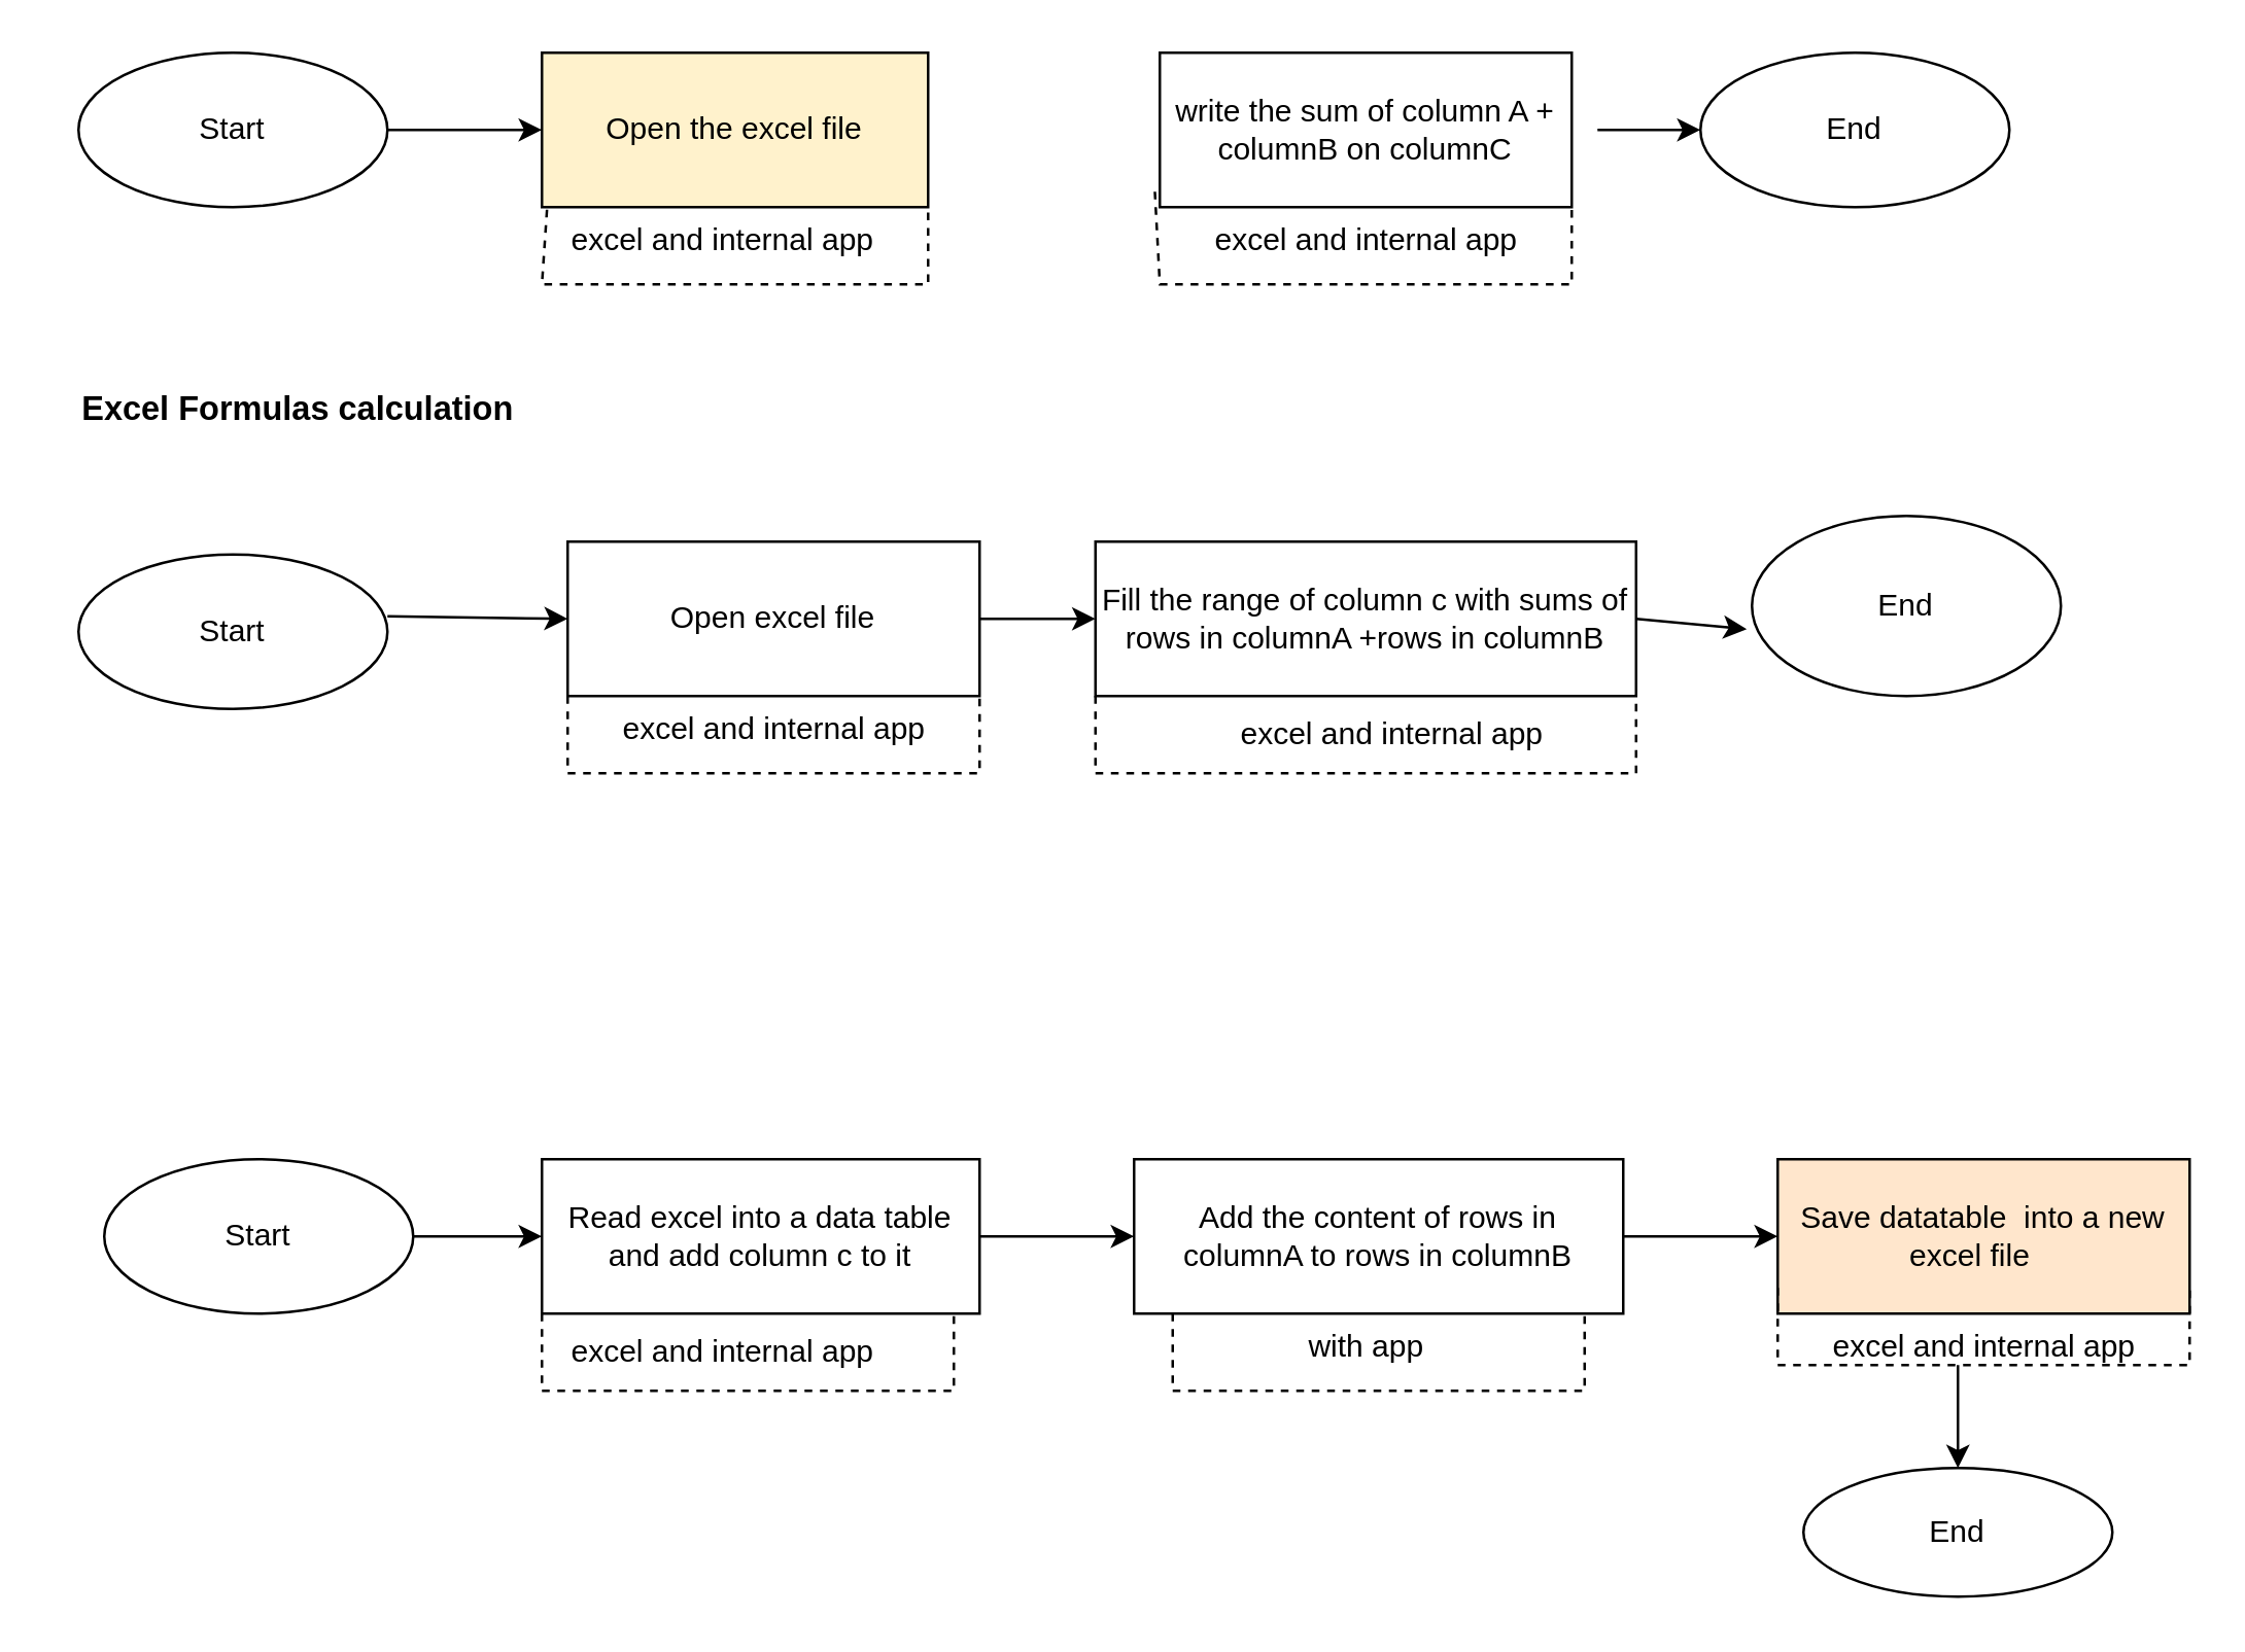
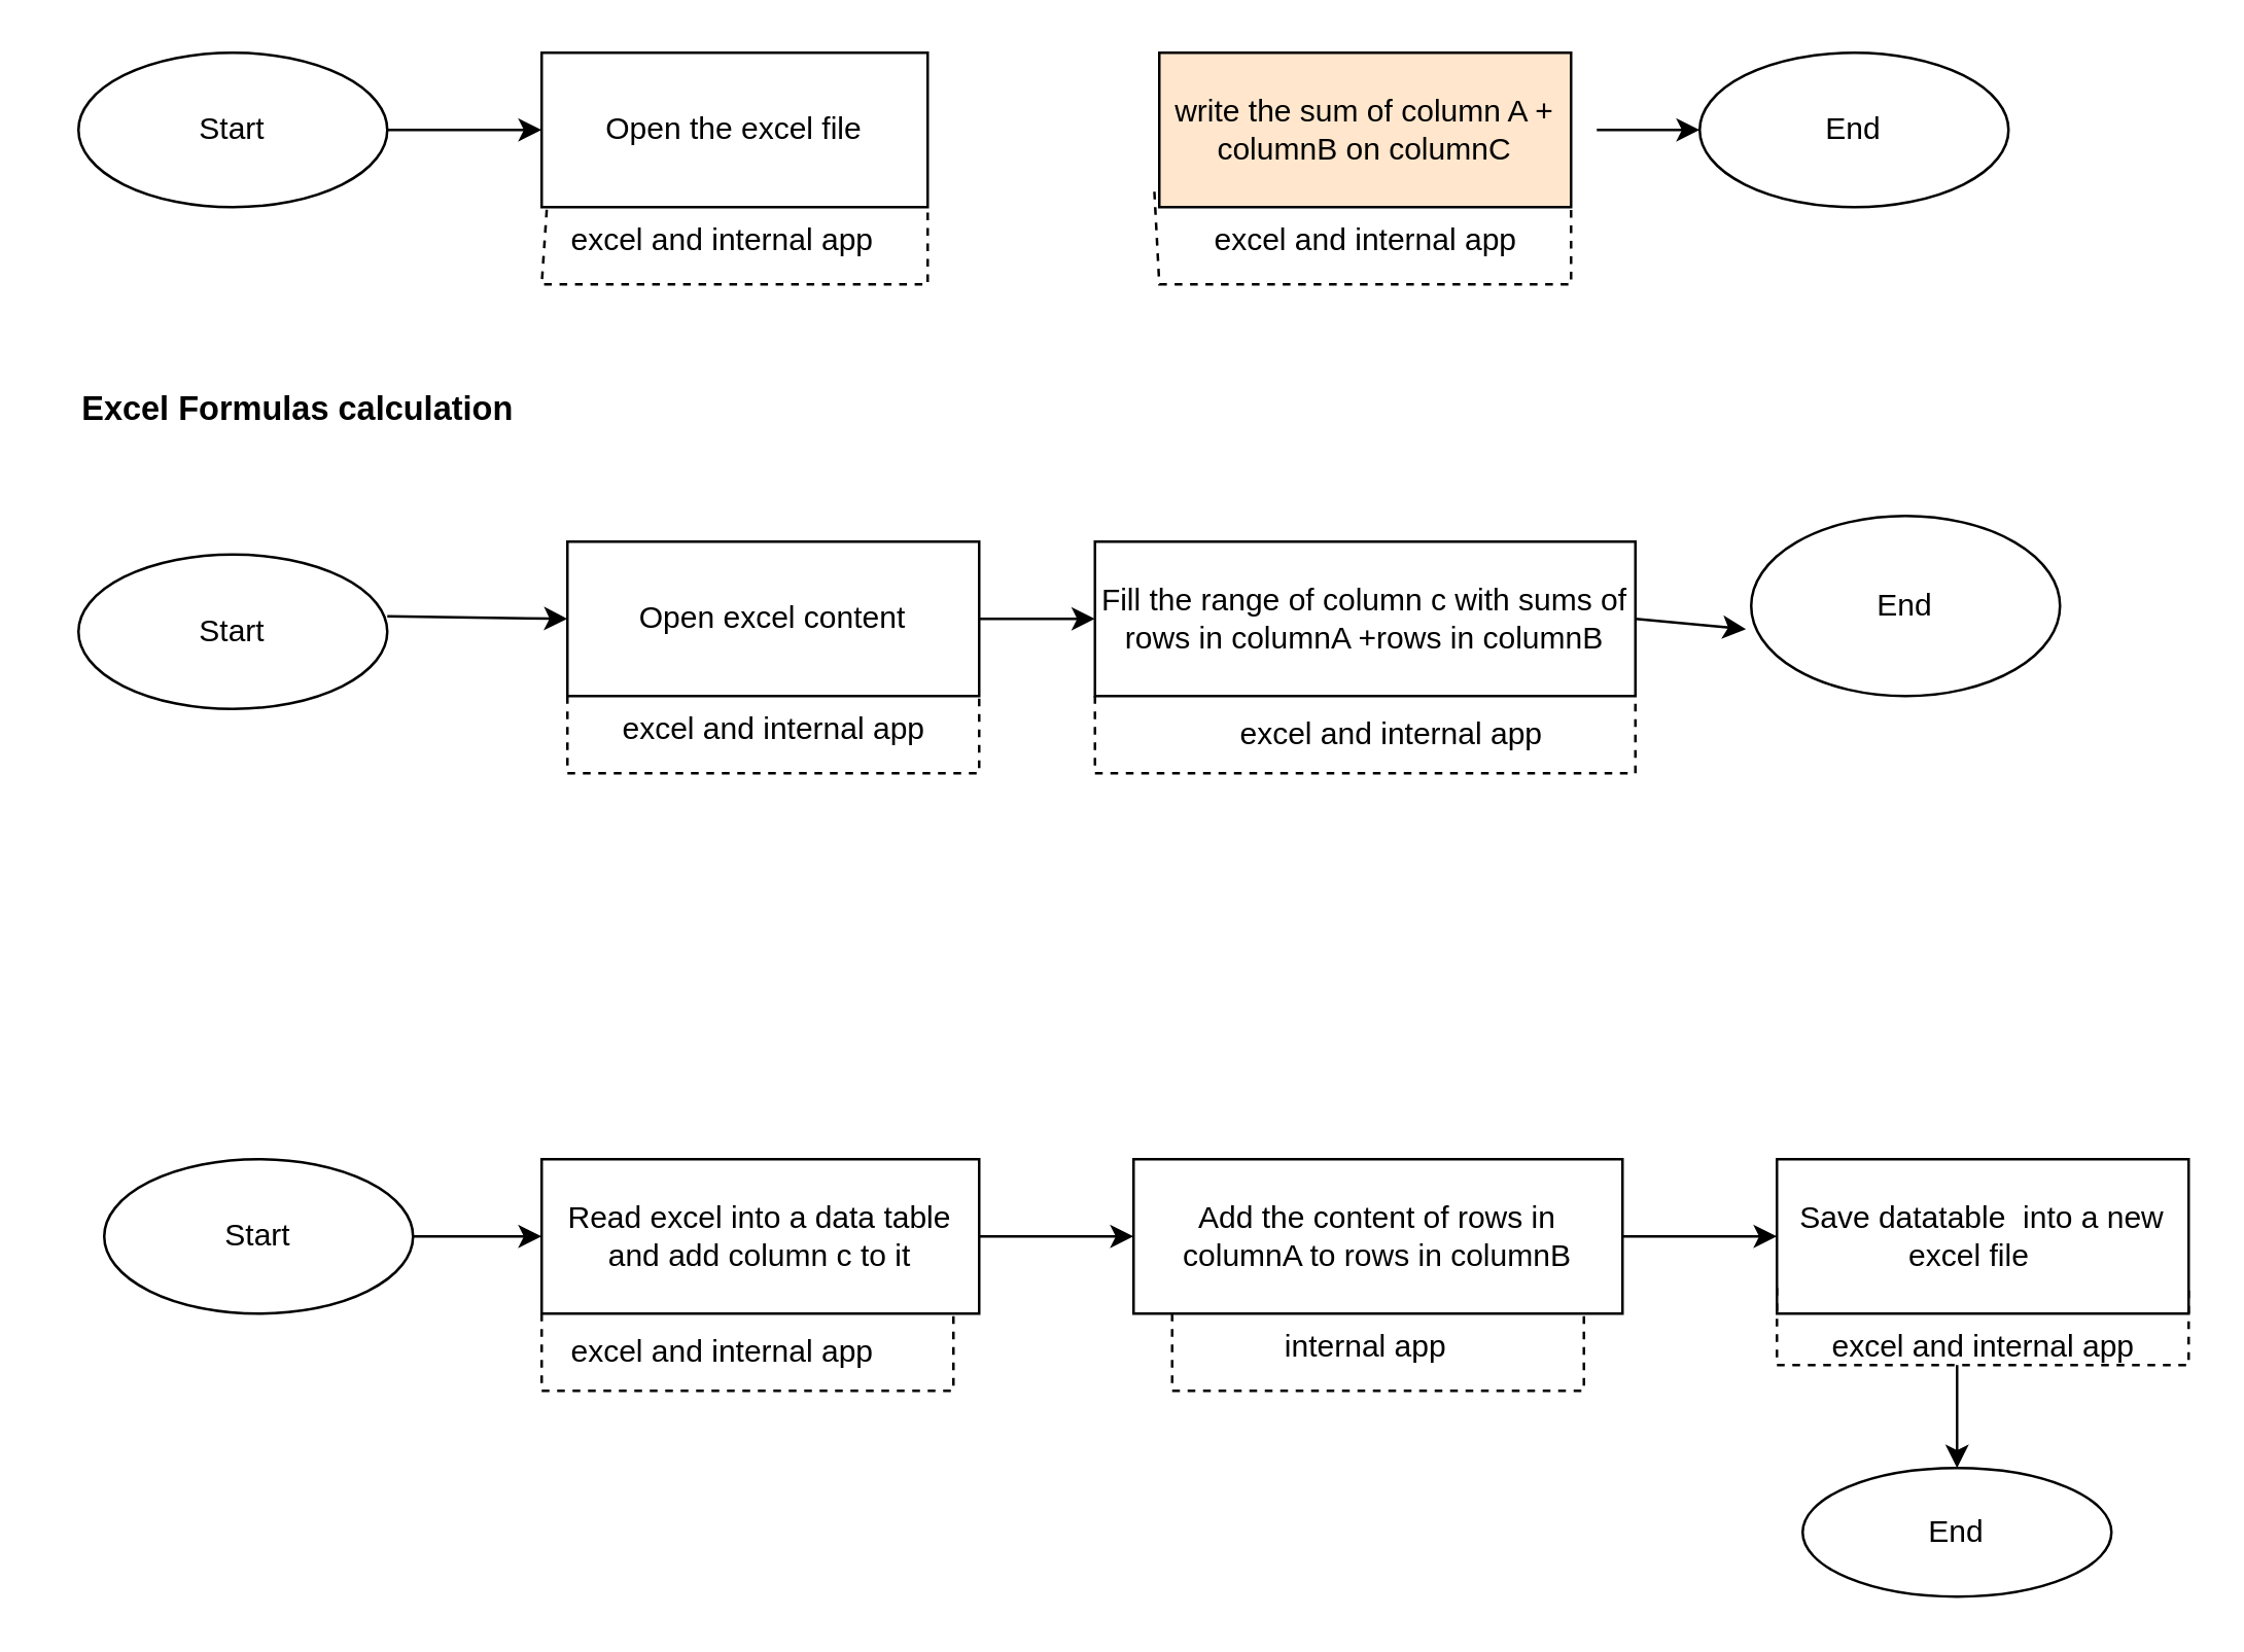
- <mxCell id="3" value="Open the excel file" style="rounded=0;whiteSpace=wrap;html=1;fillColor=#fff2cc;" vertex="1" parent="1"><mxGeometry x="210" y="20" width="150" height="60" as="geometry" /></mxCell>
+ <mxCell id="3" value="Open the excel file" style="rounded=0;whiteSpace=wrap;html=1;" vertex="1" parent="1"><mxGeometry x="210" y="20" width="150" height="60" as="geometry" /></mxCell>
- <mxCell id="4" value="write the sum of column A + columnB on columnC" style="rounded=0;whiteSpace=wrap;html=1;" vertex="1" parent="1"><mxGeometry x="450" y="20" width="160" height="60" as="geometry" /></mxCell>
+ <mxCell id="4" value="write the sum of column A + columnB on columnC" style="rounded=0;whiteSpace=wrap;html=1;fillColor=#ffe6cc;" vertex="1" parent="1"><mxGeometry x="450" y="20" width="160" height="60" as="geometry" /></mxCell>
- <mxCell id="15" value="Open excel file" style="rounded=0;whiteSpace=wrap;html=1;" vertex="1" parent="1"><mxGeometry x="220" y="210" width="160" height="60" as="geometry" /></mxCell>
+ <mxCell id="15" value="Open excel content" style="rounded=0;whiteSpace=wrap;html=1;" vertex="1" parent="1"><mxGeometry x="220" y="210" width="160" height="60" as="geometry" /></mxCell>
- <mxCell id="28" value="Save datatable&amp;nbsp; into a new excel file&amp;nbsp; &amp;nbsp;" style="rounded=0;whiteSpace=wrap;html=1;fillColor=#ffe6cc;" vertex="1" parent="1"><mxGeometry x="690" y="450" width="160" height="60" as="geometry" /></mxCell>
+ <mxCell id="28" value="Save datatable&amp;nbsp; into a new excel file&amp;nbsp; &amp;nbsp;" style="rounded=0;whiteSpace=wrap;html=1;" vertex="1" parent="1"><mxGeometry x="690" y="450" width="160" height="60" as="geometry" /></mxCell>
- <mxCell id="38" value="with app" style="text;html=1;align=center;verticalAlign=middle;resizable=0;points=[];autosize=1;strokeColor=none;fillColor=none;" vertex="1" parent="1"><mxGeometry x="485" y="508" width="90" height="30" as="geometry" /></mxCell>
+ <mxCell id="38" value="internal app" style="text;html=1;align=center;verticalAlign=middle;resizable=0;points=[];autosize=1;strokeColor=none;fillColor=none;" vertex="1" parent="1"><mxGeometry x="485" y="508" width="90" height="30" as="geometry" /></mxCell>
